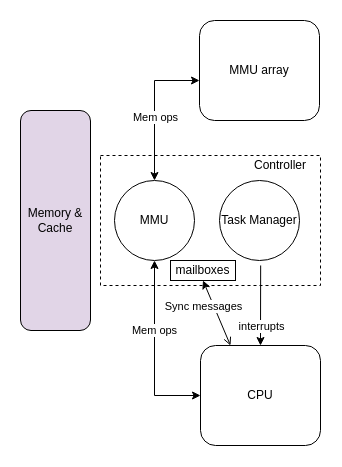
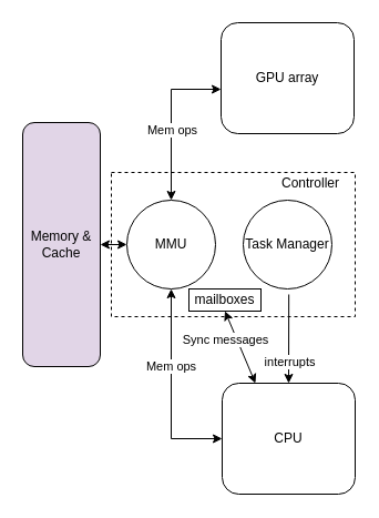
- <mxCell id="2" value="MMU array" style="rounded=1;whiteSpace=wrap;html=1;" parent="1" vertex="1"><mxGeometry x="199" y="20" width="120" height="100" as="geometry" /></mxCell>
+ <mxCell id="2" value="GPU array" style="rounded=1;whiteSpace=wrap;html=1;" parent="1" vertex="1"><mxGeometry x="199" y="20" width="120" height="100" as="geometry" /></mxCell>
+ <mxCell id="10" style="edgeStyle=none;rounded=0;orthogonalLoop=1;jettySize=auto;html=1;exitX=0;exitY=0.5;exitDx=0;exitDy=0;entryX=1;entryY=0.5;entryDx=0;entryDy=0;startArrow=classic;startFill=1;" parent="1" source="15" target="3" edge="1"><mxGeometry relative="1" as="geometry" /></mxCell>
- <mxCell id="4" style="rounded=0;orthogonalLoop=1;jettySize=auto;html=1;exitX=0.5;exitY=1;exitDx=0;exitDy=0;entryX=0.25;entryY=0;entryDx=0;entryDy=0;startArrow=classic;startFill=1;endArrow=open;" parent="1" source="18" target="9" edge="1"><mxGeometry relative="1" as="geometry" /></mxCell>
+ <mxCell id="4" style="rounded=0;orthogonalLoop=1;jettySize=auto;html=1;exitX=0.5;exitY=1;exitDx=0;exitDy=0;entryX=0.25;entryY=0;entryDx=0;entryDy=0;startArrow=classic;startFill=1;" parent="1" source="18" target="9" edge="1"><mxGeometry relative="1" as="geometry" /></mxCell>
